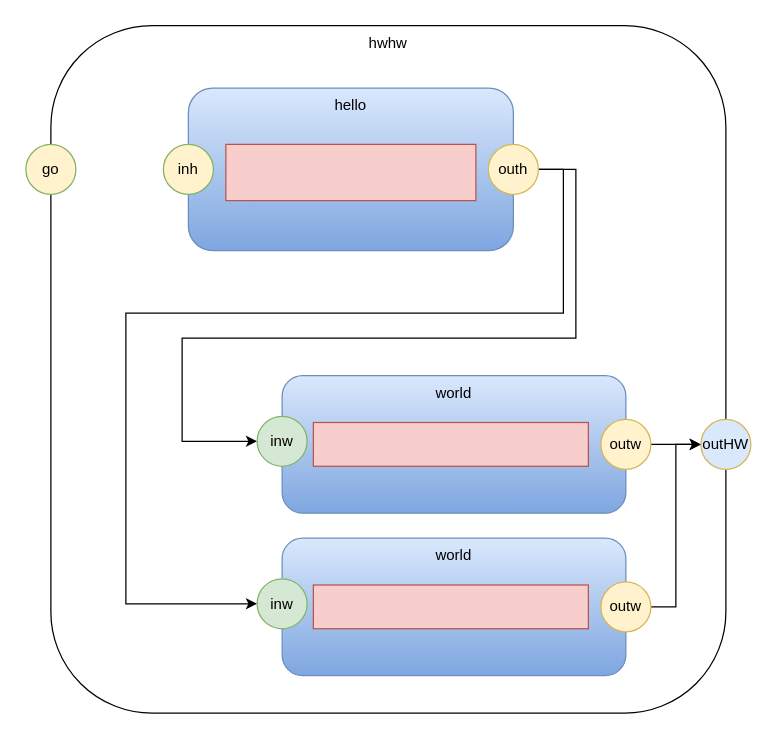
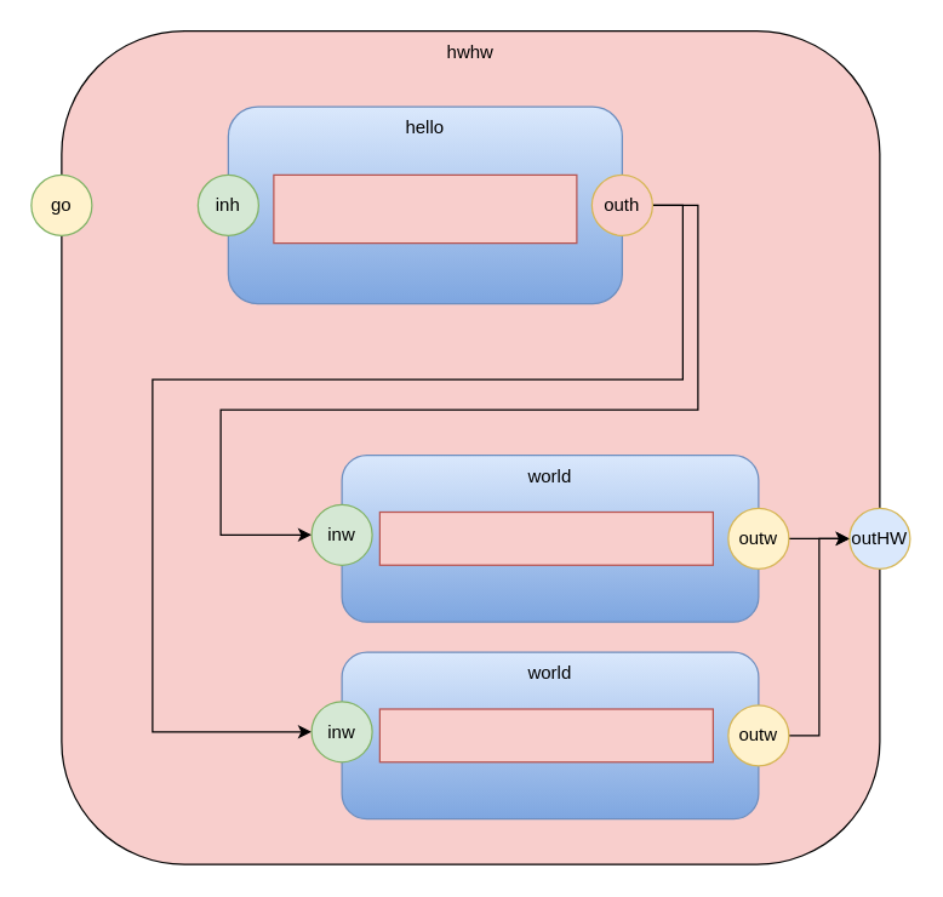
- <mxCell id="12" value="inh" style="ellipse;whiteSpace=wrap;html=1;aspect=fixed;fillColor=#fff2cc;strokeColor=#82b366;" parent="1" vertex="1"><mxGeometry x="130" y="115" width="40" height="40" as="geometry" /></mxCell>
+ <mxCell id="12" value="inh" style="ellipse;whiteSpace=wrap;html=1;aspect=fixed;fillColor=#d5e8d4;strokeColor=#82b366;" parent="1" vertex="1"><mxGeometry x="130" y="115" width="40" height="40" as="geometry" /></mxCell>
- <mxCell id="7" value="outh" style="ellipse;whiteSpace=wrap;html=1;aspect=fixed;fillColor=#fff2cc;strokeColor=#d6b656;" parent="1" vertex="1"><mxGeometry x="390" y="115" width="40" height="40" as="geometry" /></mxCell>
+ <mxCell id="7" value="outh" style="ellipse;whiteSpace=wrap;html=1;aspect=fixed;fillColor=#f8cecc;strokeColor=#d6b656;" parent="1" vertex="1"><mxGeometry x="390" y="115" width="40" height="40" as="geometry" /></mxCell>
- <mxCell id="2" value="hwhw" style="rounded=1;whiteSpace=wrap;html=1;verticalAlign=top;" parent="1" vertex="1"><mxGeometry x="40" y="20" width="540" height="550" as="geometry" /></mxCell>
+ <mxCell id="2" value="hwhw" style="rounded=1;whiteSpace=wrap;html=1;verticalAlign=top;fillColor=#f8cecc;" parent="1" vertex="1"><mxGeometry x="40" y="20" width="540" height="550" as="geometry" /></mxCell>
